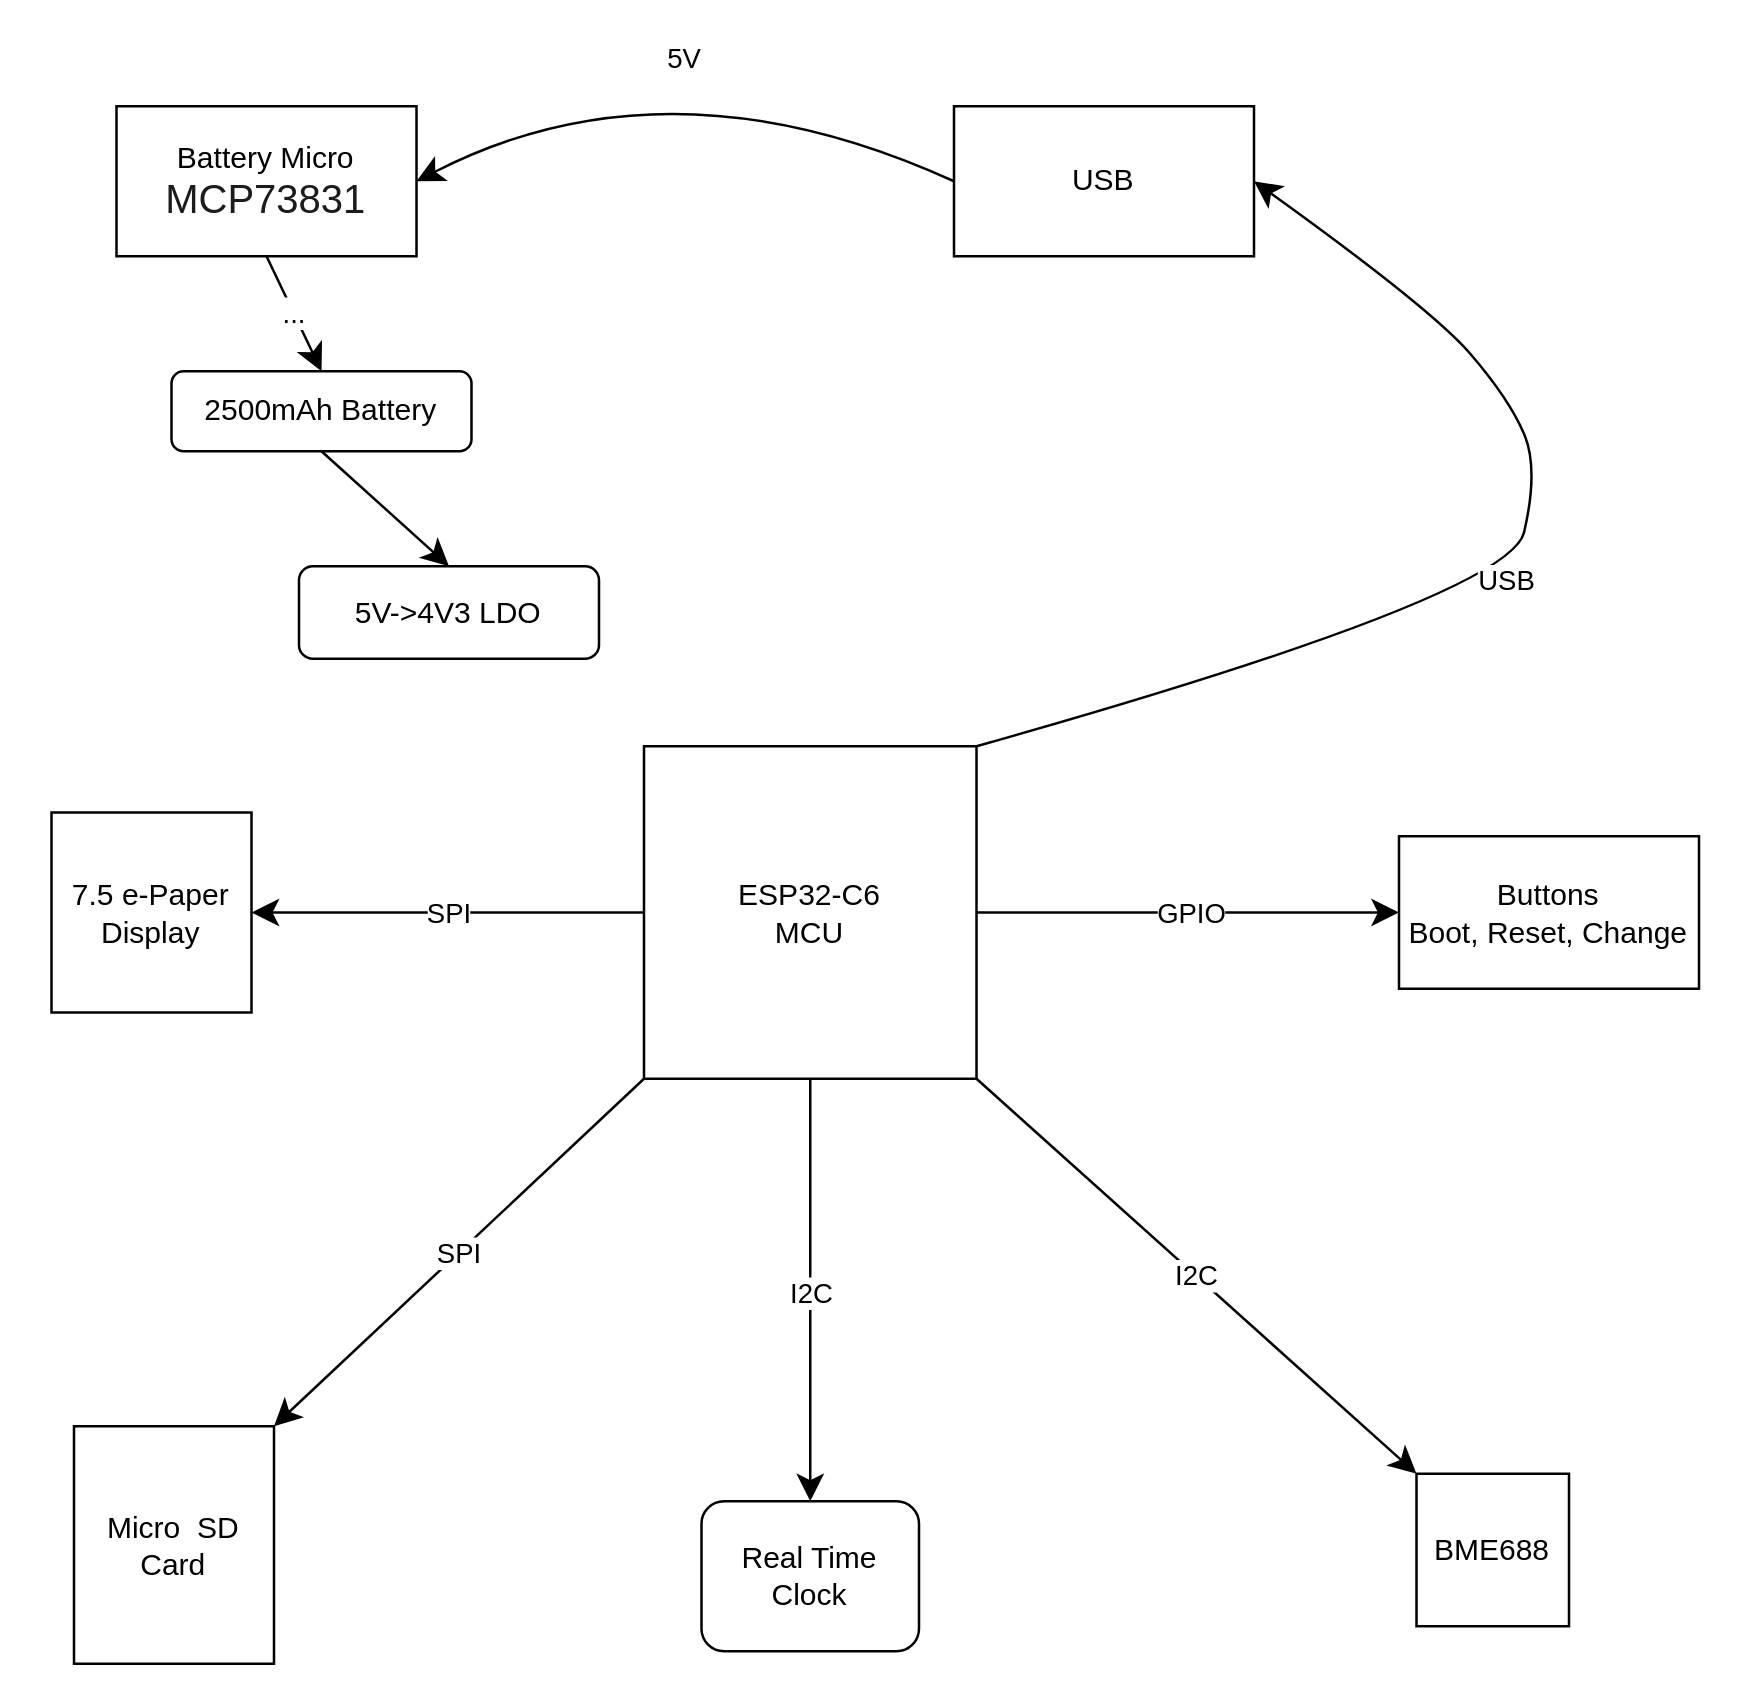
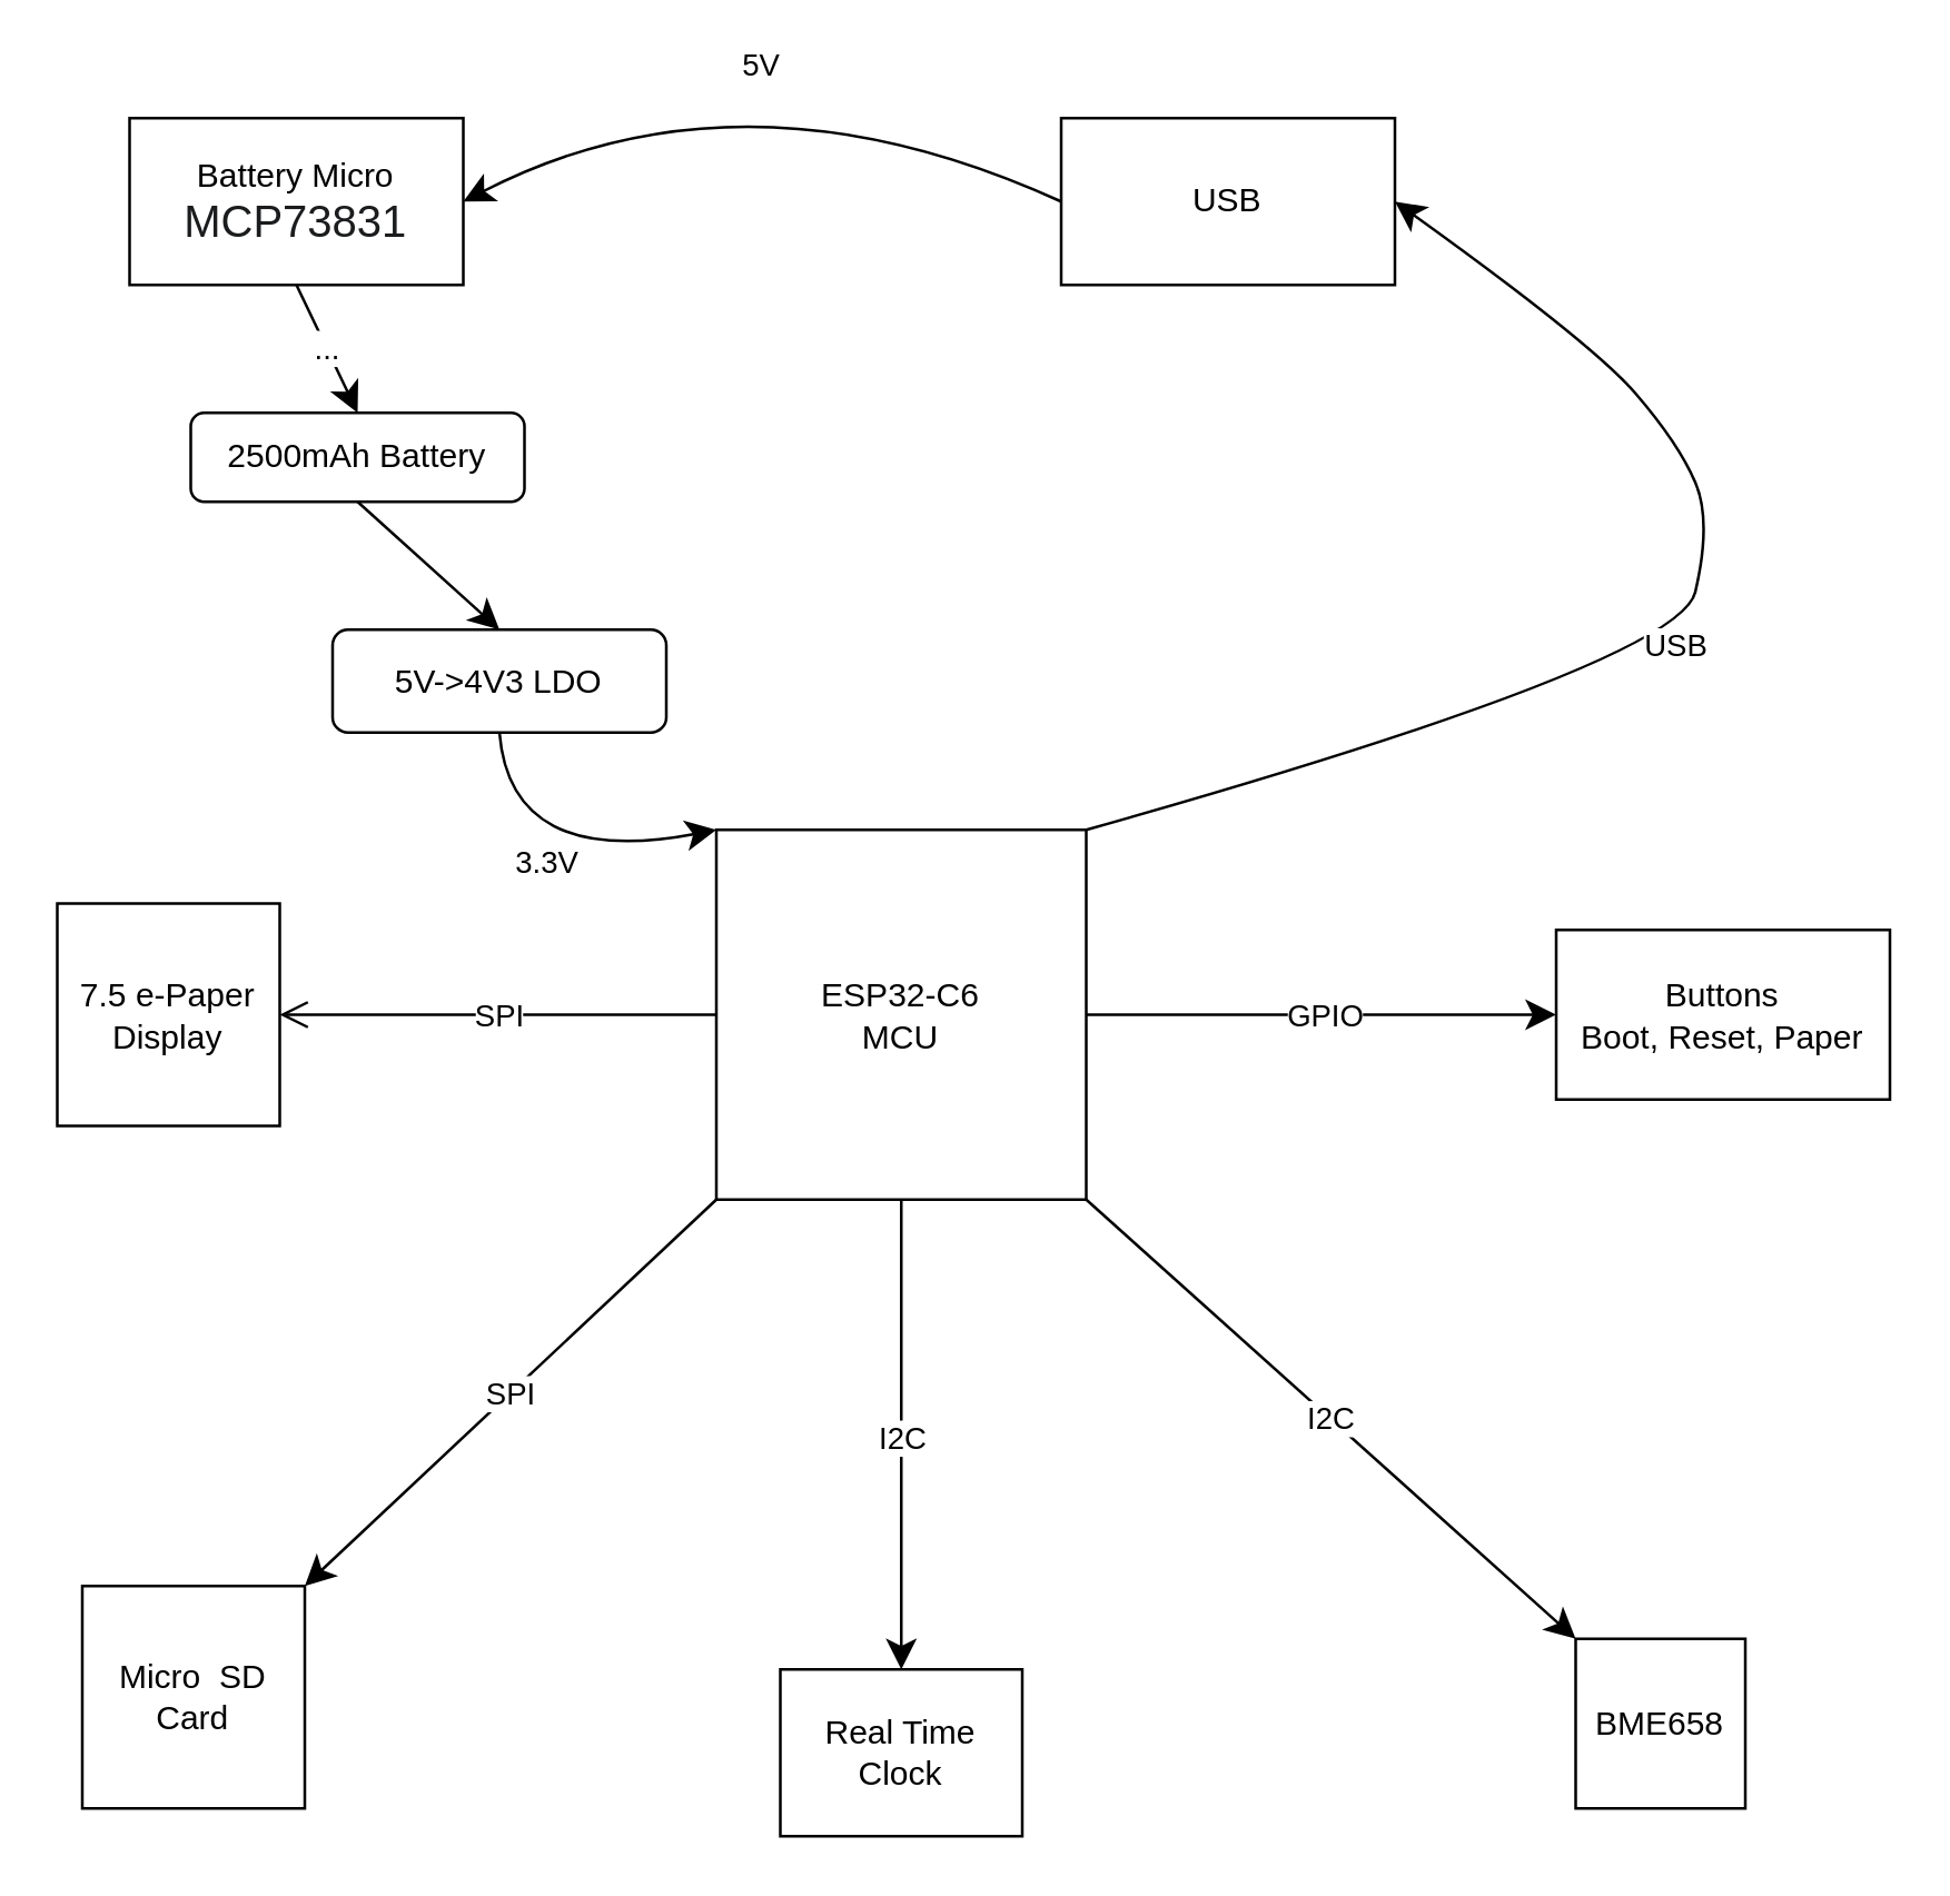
+ <mxCell id="29" value="" style="endArrow=classic;html=1;rounded=0;fontSize=12;startSize=8;endSize=8;curved=1;exitX=0.5;exitY=1;exitDx=0;exitDy=0;entryX=0;entryY=0;entryDx=0;entryDy=0;" edge="1" parent="1" source="25" target="2"><mxGeometry relative="1" as="geometry"><mxPoint x="307" y="394" as="sourcePoint" /><mxPoint x="407" y="394" as="targetPoint" /><Array as="points"><mxPoint x="183" y="312" /></Array></mxGeometry></mxCell>
+ <mxCell id="30" value="3.3V" style="edgeLabel;resizable=0;html=1;;align=center;verticalAlign=middle;" connectable="0" vertex="1" parent="29"><mxGeometry relative="1" as="geometry" /></mxCell>
- <mxCell id="18" value="" style="endArrow=classic;html=1;rounded=0;fontSize=12;startSize=8;endSize=8;curved=1;entryX=1;entryY=0.5;entryDx=0;entryDy=0;exitX=0;exitY=0.5;exitDx=0;exitDy=0;" edge="1" parent="1" source="2" target="7"><mxGeometry relative="1" as="geometry"><mxPoint x="307" y="394" as="sourcePoint" /><mxPoint x="407" y="394" as="targetPoint" /></mxGeometry></mxCell>
+ <mxCell id="18" value="" style="endArrow=open;html=1;rounded=0;fontSize=12;startSize=8;endSize=8;curved=1;entryX=1;entryY=0.5;entryDx=0;entryDy=0;exitX=0;exitY=0.5;exitDx=0;exitDy=0;" edge="1" parent="1" source="2" target="7"><mxGeometry relative="1" as="geometry"><mxPoint x="307" y="394" as="sourcePoint" /><mxPoint x="407" y="394" as="targetPoint" /></mxGeometry></mxCell>
- <mxCell id="5" value="Buttons&lt;div&gt;Boot, Reset, Change&lt;/div&gt;" style="rounded=0;whiteSpace=wrap;html=1;" vertex="1" parent="1"><mxGeometry x="559" y="334" width="120" height="61" as="geometry" /></mxCell>
+ <mxCell id="5" value="Buttons&lt;div&gt;Boot, Reset, Paper&lt;/div&gt;" style="rounded=0;whiteSpace=wrap;html=1;" vertex="1" parent="1"><mxGeometry x="559" y="334" width="120" height="61" as="geometry" /></mxCell>
- <mxCell id="6" value="Micro&amp;nbsp; SD Card" style="whiteSpace=wrap;html=1;aspect=fixed;" vertex="1" parent="1"><mxGeometry x="29" y="570" width="80" height="95" as="geometry" /></mxCell>
+ <mxCell id="6" value="Micro&amp;nbsp; SD Card" style="whiteSpace=wrap;html=1;aspect=fixed;" vertex="1" parent="1"><mxGeometry x="29" y="570" width="80" height="80" as="geometry" /></mxCell>
- <mxCell id="3" value="BME688" style="whiteSpace=wrap;html=1;aspect=fixed;" vertex="1" parent="1"><mxGeometry x="566" y="589" width="61" height="61" as="geometry" /></mxCell>
+ <mxCell id="3" value="BME658" style="whiteSpace=wrap;html=1;aspect=fixed;" vertex="1" parent="1"><mxGeometry x="566" y="589" width="61" height="61" as="geometry" /></mxCell>
- <mxCell id="4" value="Real Time Clock" style="whiteSpace=wrap;html=1;rounded=1;" vertex="1" parent="1"><mxGeometry x="280" y="600" width="87" height="60" as="geometry" /></mxCell>
+ <mxCell id="4" value="Real Time Clock" style="rounded=0;whiteSpace=wrap;html=1;" vertex="1" parent="1"><mxGeometry x="280" y="600" width="87" height="60" as="geometry" /></mxCell>
